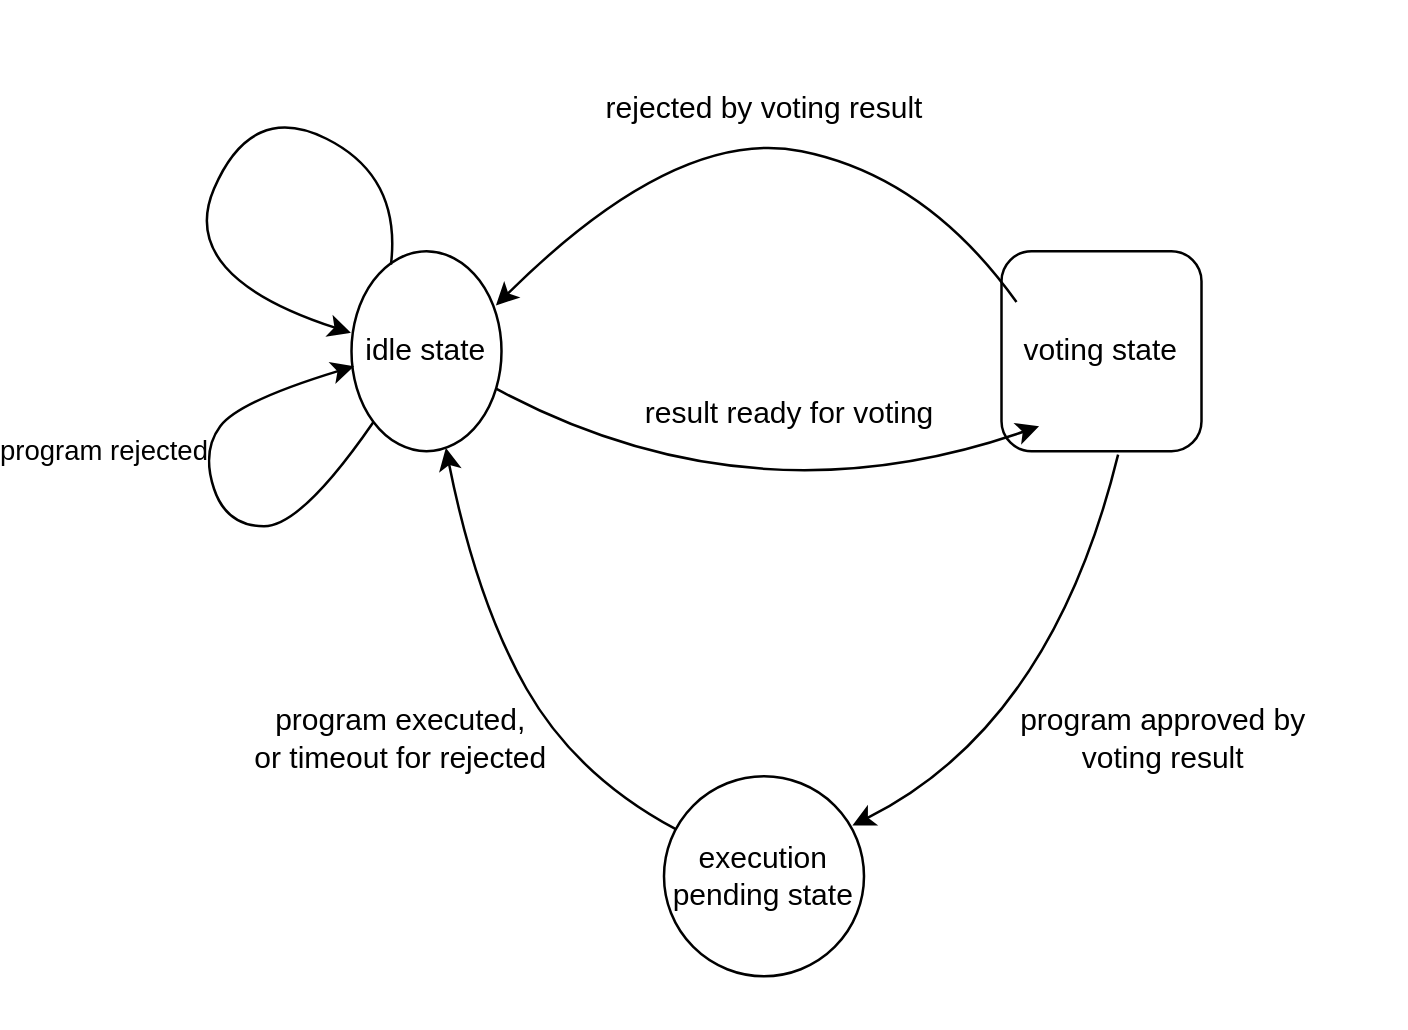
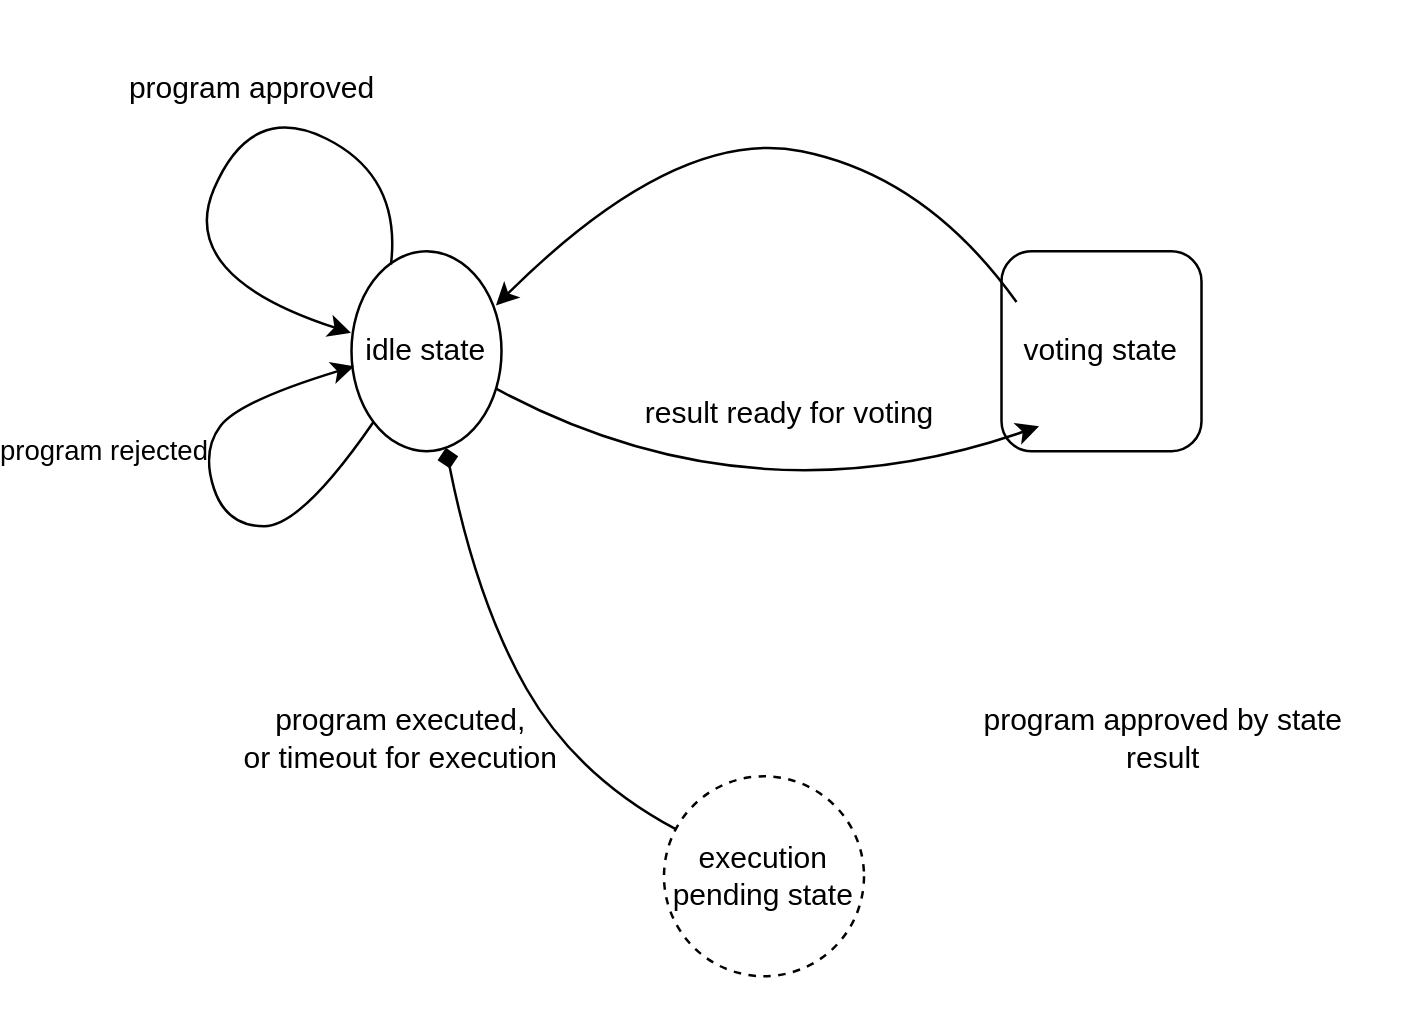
+ <mxCell id="8" value="program approved" style="text;html=1;align=center;verticalAlign=middle;resizable=0;points=[];autosize=1;strokeColor=none;fillColor=none;" vertex="1" parent="1"><mxGeometry x="20" y="20" width="120" height="30" as="geometry" /></mxCell>
- <mxCell id="12" value="rejected by voting result" style="text;html=1;align=center;verticalAlign=middle;resizable=0;points=[];autosize=1;strokeColor=none;fillColor=none;" vertex="1" parent="1"><mxGeometry x="210" y="28" width="150" height="30" as="geometry" /></mxCell>
- <mxCell id="15" value="" style="curved=1;endArrow=classic;html=1;rounded=0;" edge="1" parent="1" source="4" target="2"><mxGeometry width="50" height="50" relative="1" as="geometry"><mxPoint x="220" y="280" as="sourcePoint" /><mxPoint x="270" y="230" as="targetPoint" /><Array as="points"><mxPoint x="210" y="310" /><mxPoint x="170" y="240" /></Array></mxGeometry></mxCell>
+ <mxCell id="15" value="" style="curved=1;endArrow=diamond;html=1;rounded=0;" edge="1" parent="1" source="4" target="2"><mxGeometry width="50" height="50" relative="1" as="geometry"><mxPoint x="220" y="280" as="sourcePoint" /><mxPoint x="270" y="230" as="targetPoint" /><Array as="points"><mxPoint x="210" y="310" /><mxPoint x="170" y="240" /></Array></mxGeometry></mxCell>
- <mxCell id="13" value="" style="curved=1;endArrow=classic;html=1;rounded=0;exitX=0.583;exitY=1.017;exitDx=0;exitDy=0;exitPerimeter=0;entryX=0.942;entryY=0.246;entryDx=0;entryDy=0;entryPerimeter=0;" edge="1" parent="1" source="3" target="4"><mxGeometry width="50" height="50" relative="1" as="geometry"><mxPoint x="500" y="290" as="sourcePoint" /><mxPoint x="550" y="240" as="targetPoint" /><Array as="points"><mxPoint x="400" y="290" /></Array></mxGeometry></mxCell>
- <mxCell id="16" value="program executed,&lt;br&gt;or timeout for rejected" style="text;html=1;strokeColor=none;fillColor=none;align=center;verticalAlign=middle;whiteSpace=wrap;rounded=0;" vertex="1" parent="1"><mxGeometry x="60" y="280" width="160" height="30" as="geometry" /></mxCell>
+ <mxCell id="16" value="program executed,&lt;br&gt;or timeout for execution" style="text;html=1;strokeColor=none;fillColor=none;align=center;verticalAlign=middle;whiteSpace=wrap;rounded=0;" vertex="1" parent="1"><mxGeometry x="60" y="280" width="160" height="30" as="geometry" /></mxCell>
- <mxCell id="14" value="program approved by voting result" style="text;html=1;strokeColor=none;fillColor=none;align=center;verticalAlign=middle;whiteSpace=wrap;rounded=0;" vertex="1" parent="1"><mxGeometry x="370" y="280" width="150" height="30" as="geometry" /></mxCell>
+ <mxCell id="14" value="program approved by state result" style="text;html=1;strokeColor=none;fillColor=none;align=center;verticalAlign=middle;whiteSpace=wrap;rounded=0;" vertex="1" parent="1"><mxGeometry x="370" y="280" width="150" height="30" as="geometry" /></mxCell>
- <mxCell id="4" value="execution pending state" style="ellipse;whiteSpace=wrap;html=1;aspect=fixed;" vertex="1" parent="1"><mxGeometry x="245" y="310" width="80" height="80" as="geometry" /></mxCell>
+ <mxCell id="4" value="execution pending state" style="ellipse;whiteSpace=wrap;html=1;aspect=fixed;dashed=1;" vertex="1" parent="1"><mxGeometry x="245" y="310" width="80" height="80" as="geometry" /></mxCell>
